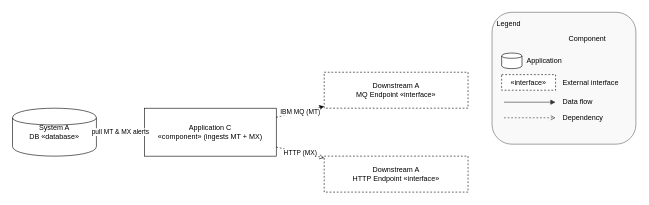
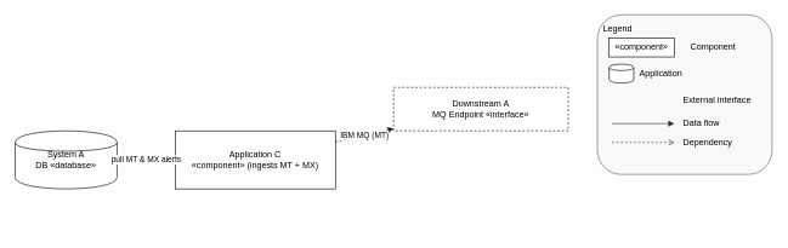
+ <mxCell id="10" value="«component»" style="shape=rectangle;whiteSpace=wrap;html=1;rounded=0;align=center;verticalAlign=middle;" vertex="1" parent="1"><mxGeometry x="836" y="52" width="90" height="26" as="geometry" /></mxCell>
- <mxCell id="14" value="«interface»" style="shape=rectangle;whiteSpace=wrap;html=1;rounded=0;dashed=1;align=center;verticalAlign=middle;" vertex="1" parent="1"><mxGeometry x="836" y="124" width="90" height="26" as="geometry" /></mxCell>
- <mxCell id="8" value="HTTP (MX)" style="endArrow=open;dashed=1;html=1;rounded=0;" edge="1" parent="1" source="3" target="5"><mxGeometry relative="1" as="geometry" /></mxCell>
- <mxCell id="5" value="Downstream A&#10;HTTP Endpoint «interface»" style="shape=rectangle;whiteSpace=wrap;html=1;rounded=0;align=center;verticalAlign=middle;dashed=1;" vertex="1" parent="1"><mxGeometry x="540" y="260" width="240" height="60" as="geometry" /></mxCell>
